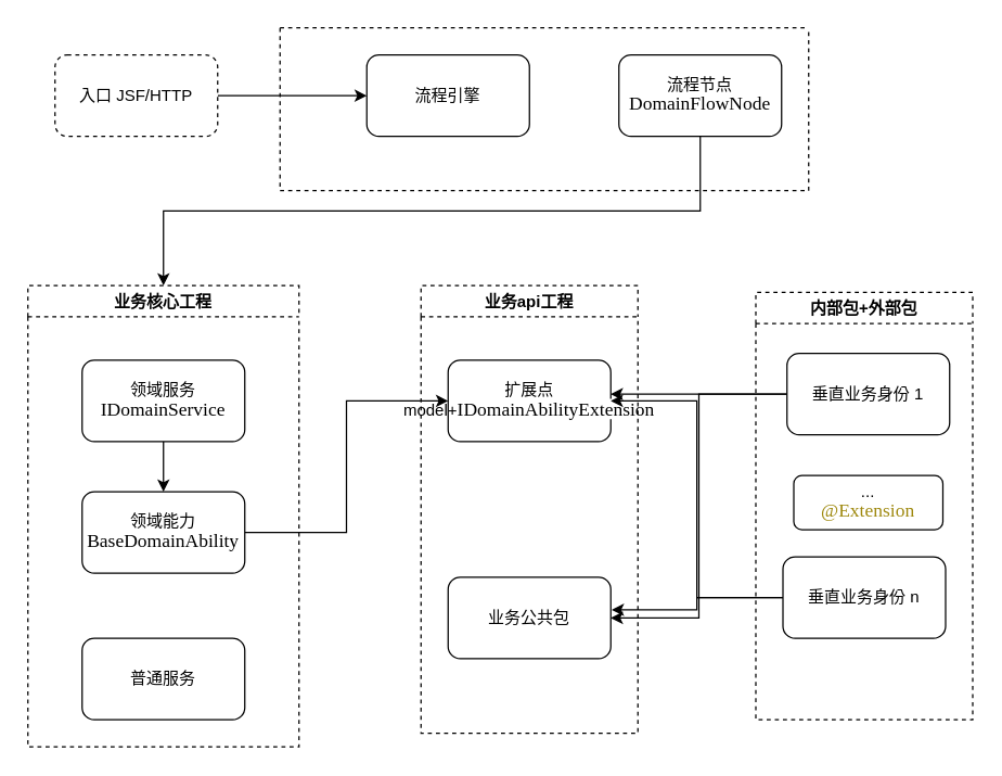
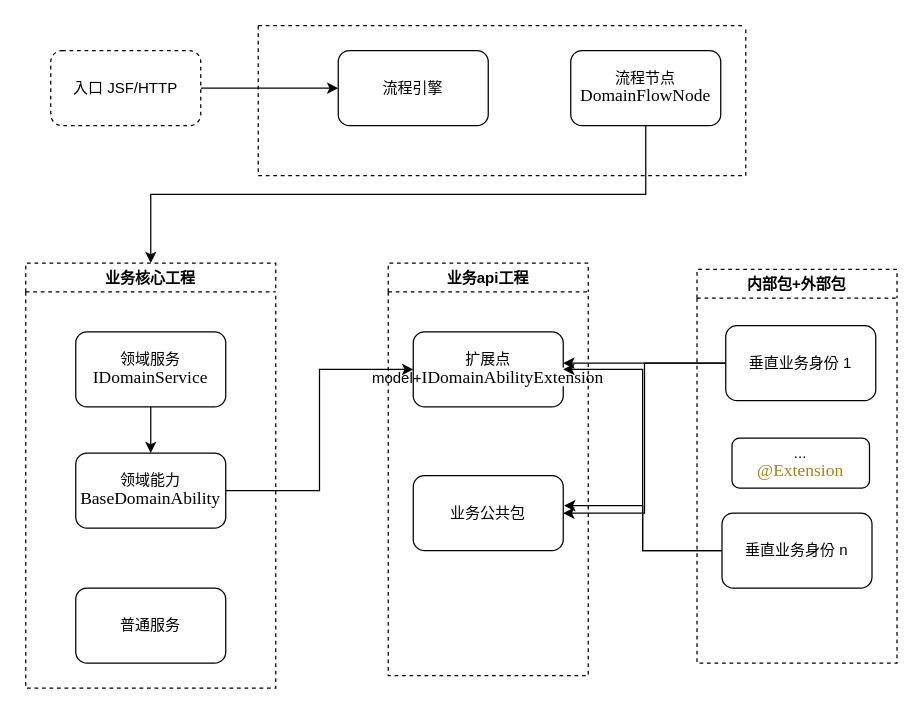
- <mxCell id="7" value="业务公共包" style="rounded=1;whiteSpace=wrap;html=1;" vertex="1" parent="1"><mxGeometry x="330" y="425" width="120" height="60" as="geometry" /></mxCell>
+ <mxCell id="7" value="业务公共包" style="rounded=1;whiteSpace=wrap;html=1;" vertex="1" parent="1"><mxGeometry x="330" y="380" width="120" height="60" as="geometry" /></mxCell>
